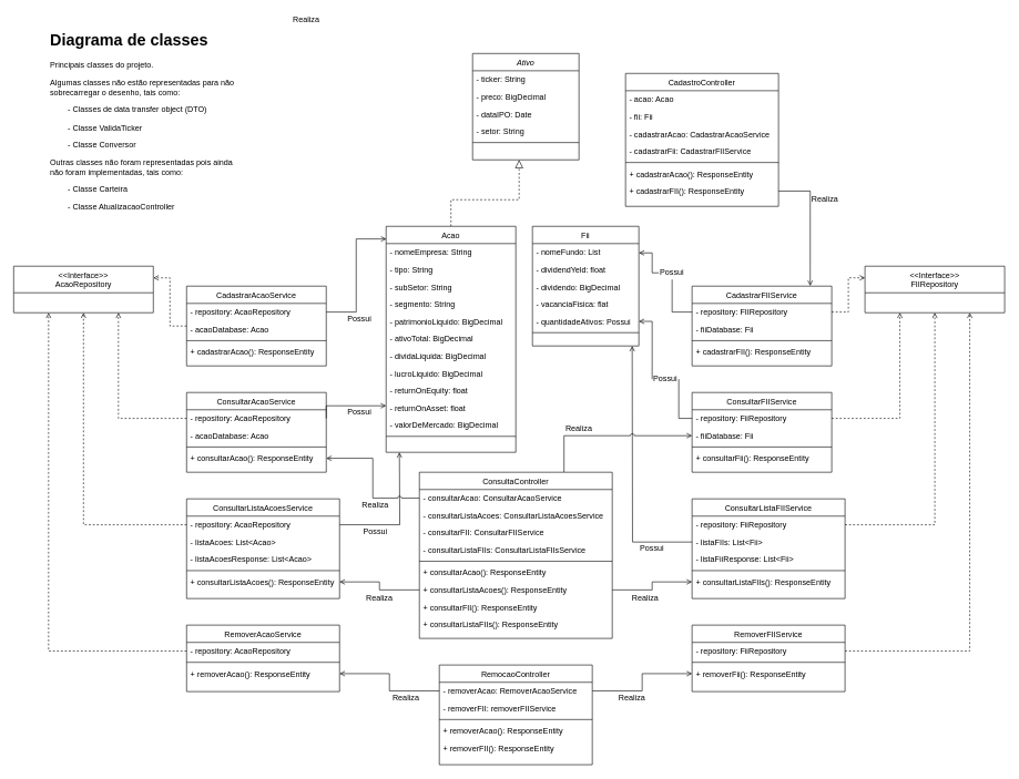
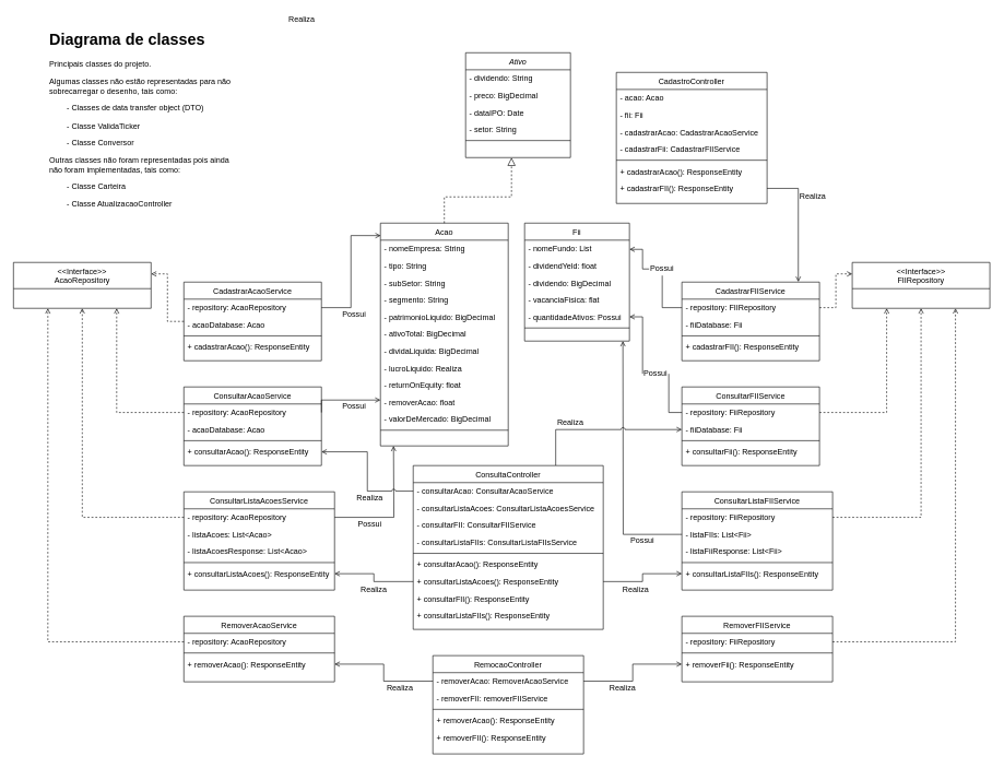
- <mxCell id="3" value="- ticker: String" style="text;align=left;verticalAlign=top;spacingLeft=4;spacingRight=4;overflow=hidden;rotatable=0;points=[[0,0.5],[1,0.5]];portConstraint=eastwest;" parent="2" vertex="1"><mxGeometry y="26" width="160" height="26" as="geometry" /></mxCell>
+ <mxCell id="3" value="- dividendo: String" style="text;align=left;verticalAlign=top;spacingLeft=4;spacingRight=4;overflow=hidden;rotatable=0;points=[[0,0.5],[1,0.5]];portConstraint=eastwest;" parent="2" vertex="1"><mxGeometry y="26" width="160" height="26" as="geometry" /></mxCell>
- <mxCell id="16" value="- lucroLiquido: BigDecimal" style="text;align=left;verticalAlign=top;spacingLeft=4;spacingRight=4;overflow=hidden;rotatable=0;points=[[0,0.5],[1,0.5]];portConstraint=eastwest;rounded=0;shadow=0;html=0;" parent="8" vertex="1"><mxGeometry y="208" width="195" height="26" as="geometry" /></mxCell>
+ <mxCell id="16" value="- lucroLiquido: Realiza" style="text;align=left;verticalAlign=top;spacingLeft=4;spacingRight=4;overflow=hidden;rotatable=0;points=[[0,0.5],[1,0.5]];portConstraint=eastwest;rounded=0;shadow=0;html=0;" parent="8" vertex="1"><mxGeometry y="208" width="195" height="26" as="geometry" /></mxCell>
- <mxCell id="18" value="- returnOnAsset: float" style="text;align=left;verticalAlign=top;spacingLeft=4;spacingRight=4;overflow=hidden;rotatable=0;points=[[0,0.5],[1,0.5]];portConstraint=eastwest;rounded=0;shadow=0;html=0;" parent="8" vertex="1"><mxGeometry y="260" width="195" height="26" as="geometry" /></mxCell>
+ <mxCell id="18" value="- removerAcao: float" style="text;align=left;verticalAlign=top;spacingLeft=4;spacingRight=4;overflow=hidden;rotatable=0;points=[[0,0.5],[1,0.5]];portConstraint=eastwest;rounded=0;shadow=0;html=0;" parent="8" vertex="1"><mxGeometry y="260" width="195" height="26" as="geometry" /></mxCell>
